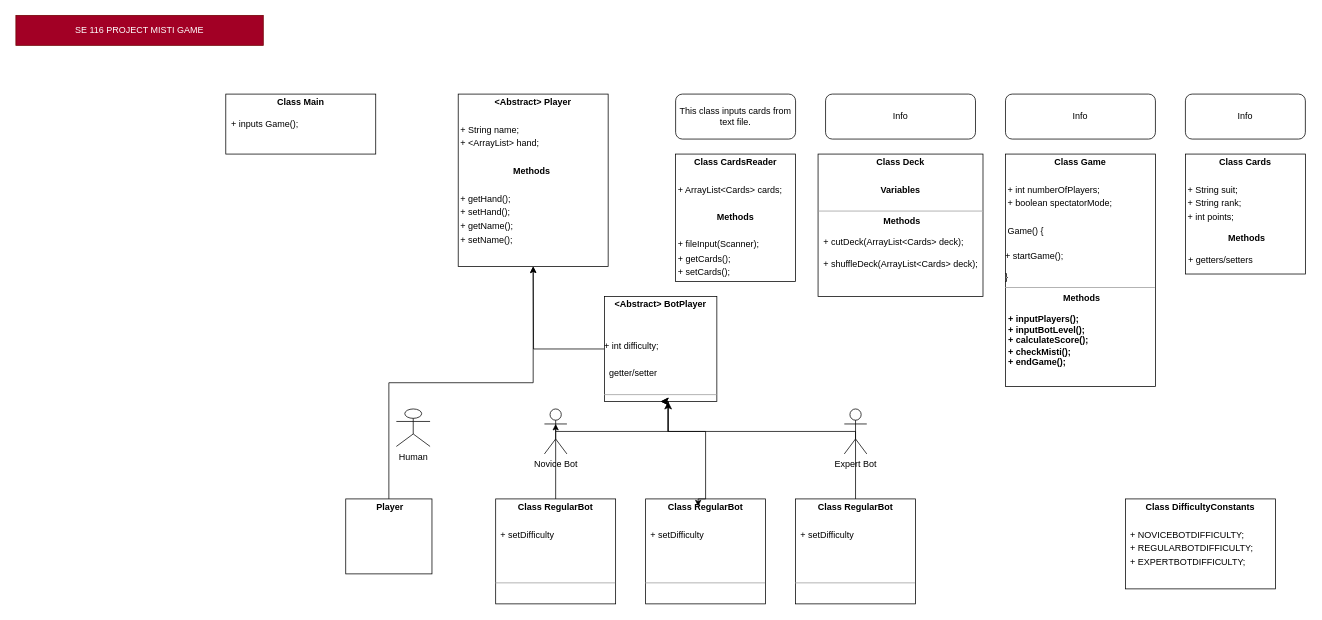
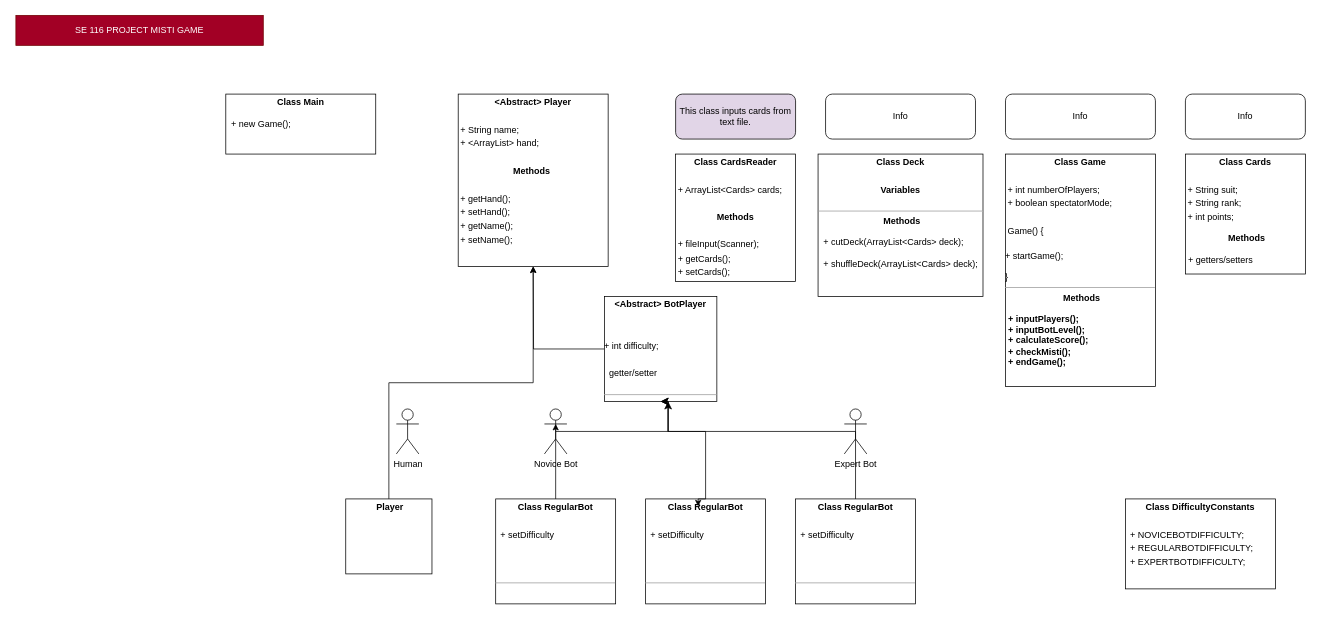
- <mxCell id="12" value="&lt;p style=&quot;margin:0px;margin-top:4px;text-align:center;&quot;&gt;&lt;b&gt;Class Main&lt;/b&gt;&lt;/p&gt;&lt;p style=&quot;text-align: center; margin: 0px 0px 0px 4px;&quot;&gt;&lt;br&gt;&lt;/p&gt;&lt;p style=&quot;margin: 0px 0px 0px 4px;&quot;&gt;&amp;nbsp;+ inputs Game();&lt;/p&gt;" style="verticalAlign=top;align=left;overflow=fill;fontSize=12;fontFamily=Helvetica;html=1;whiteSpace=wrap;" parent="1" vertex="1"><mxGeometry x="300" y="125" width="200" height="80" as="geometry" /></mxCell>
+ <mxCell id="12" value="&lt;p style=&quot;margin:0px;margin-top:4px;text-align:center;&quot;&gt;&lt;b&gt;Class Main&lt;/b&gt;&lt;/p&gt;&lt;p style=&quot;text-align: center; margin: 0px 0px 0px 4px;&quot;&gt;&lt;br&gt;&lt;/p&gt;&lt;p style=&quot;margin: 0px 0px 0px 4px;&quot;&gt;&amp;nbsp;+ new Game();&lt;/p&gt;" style="verticalAlign=top;align=left;overflow=fill;fontSize=12;fontFamily=Helvetica;html=1;whiteSpace=wrap;" parent="1" vertex="1"><mxGeometry x="300" y="125" width="200" height="80" as="geometry" /></mxCell>
- <mxCell id="6" value="This class inputs cards from text file." style="rounded=1;whiteSpace=wrap;html=1;" parent="1" vertex="1"><mxGeometry x="900" y="125" width="160" height="60" as="geometry" /></mxCell>
+ <mxCell id="6" value="This class inputs cards from text file." style="rounded=1;whiteSpace=wrap;html=1;fillColor=#e1d5e7;" parent="1" vertex="1"><mxGeometry x="900" y="125" width="160" height="60" as="geometry" /></mxCell>
- <mxCell id="16" value="Human&lt;br&gt;" style="shape=umlActor;verticalLabelPosition=bottom;verticalAlign=top;html=1;" parent="1" vertex="1"><mxGeometry x="527.5" y="545" width="45" height="50" as="geometry" /></mxCell>
+ <mxCell id="16" value="Human&lt;br&gt;" style="shape=umlActor;verticalLabelPosition=bottom;verticalAlign=top;html=1;" parent="1" vertex="1"><mxGeometry x="527.5" y="545" width="30" height="60" as="geometry" /></mxCell>
